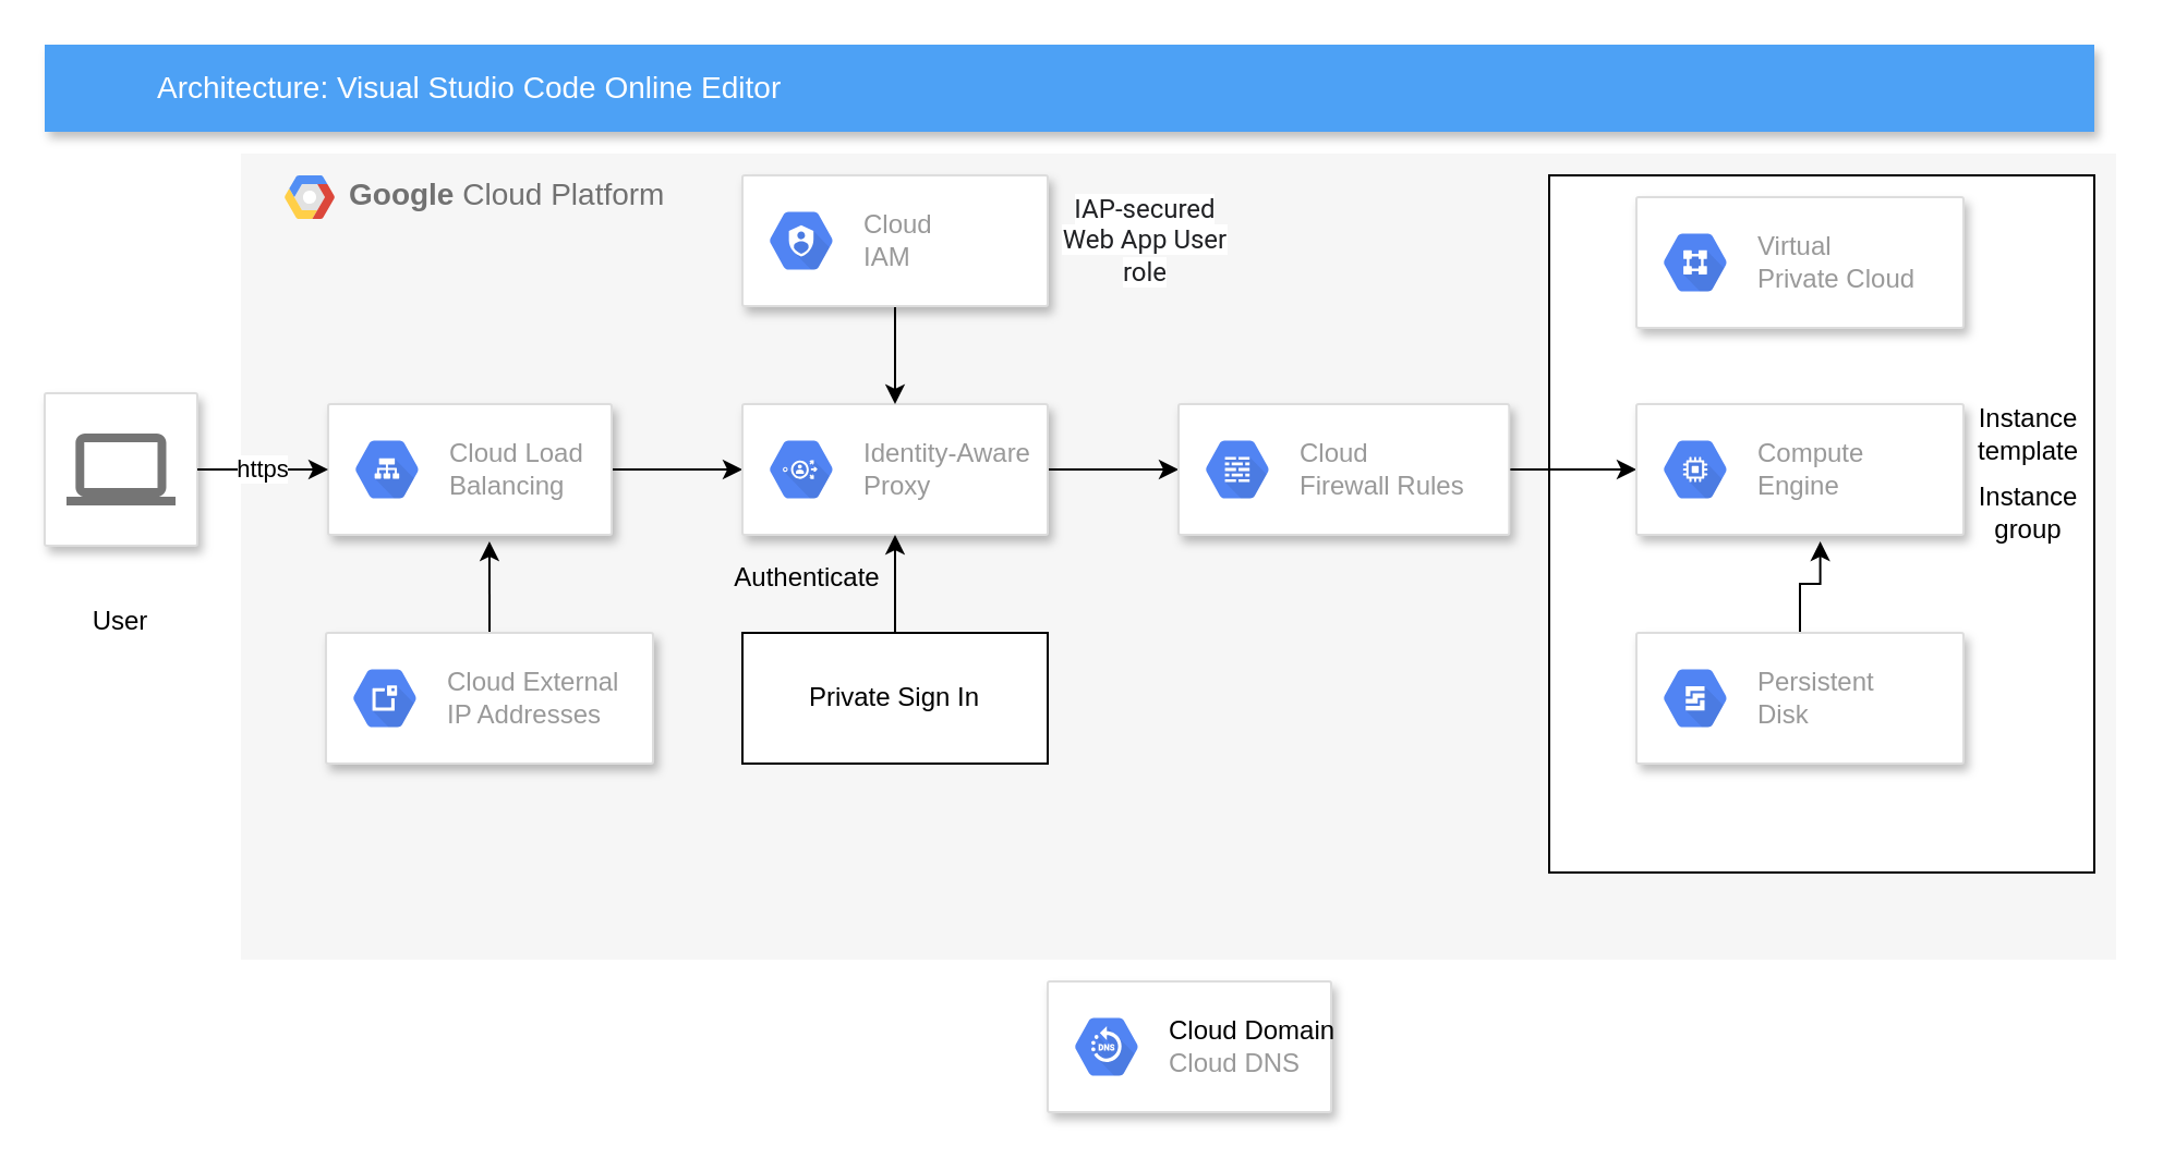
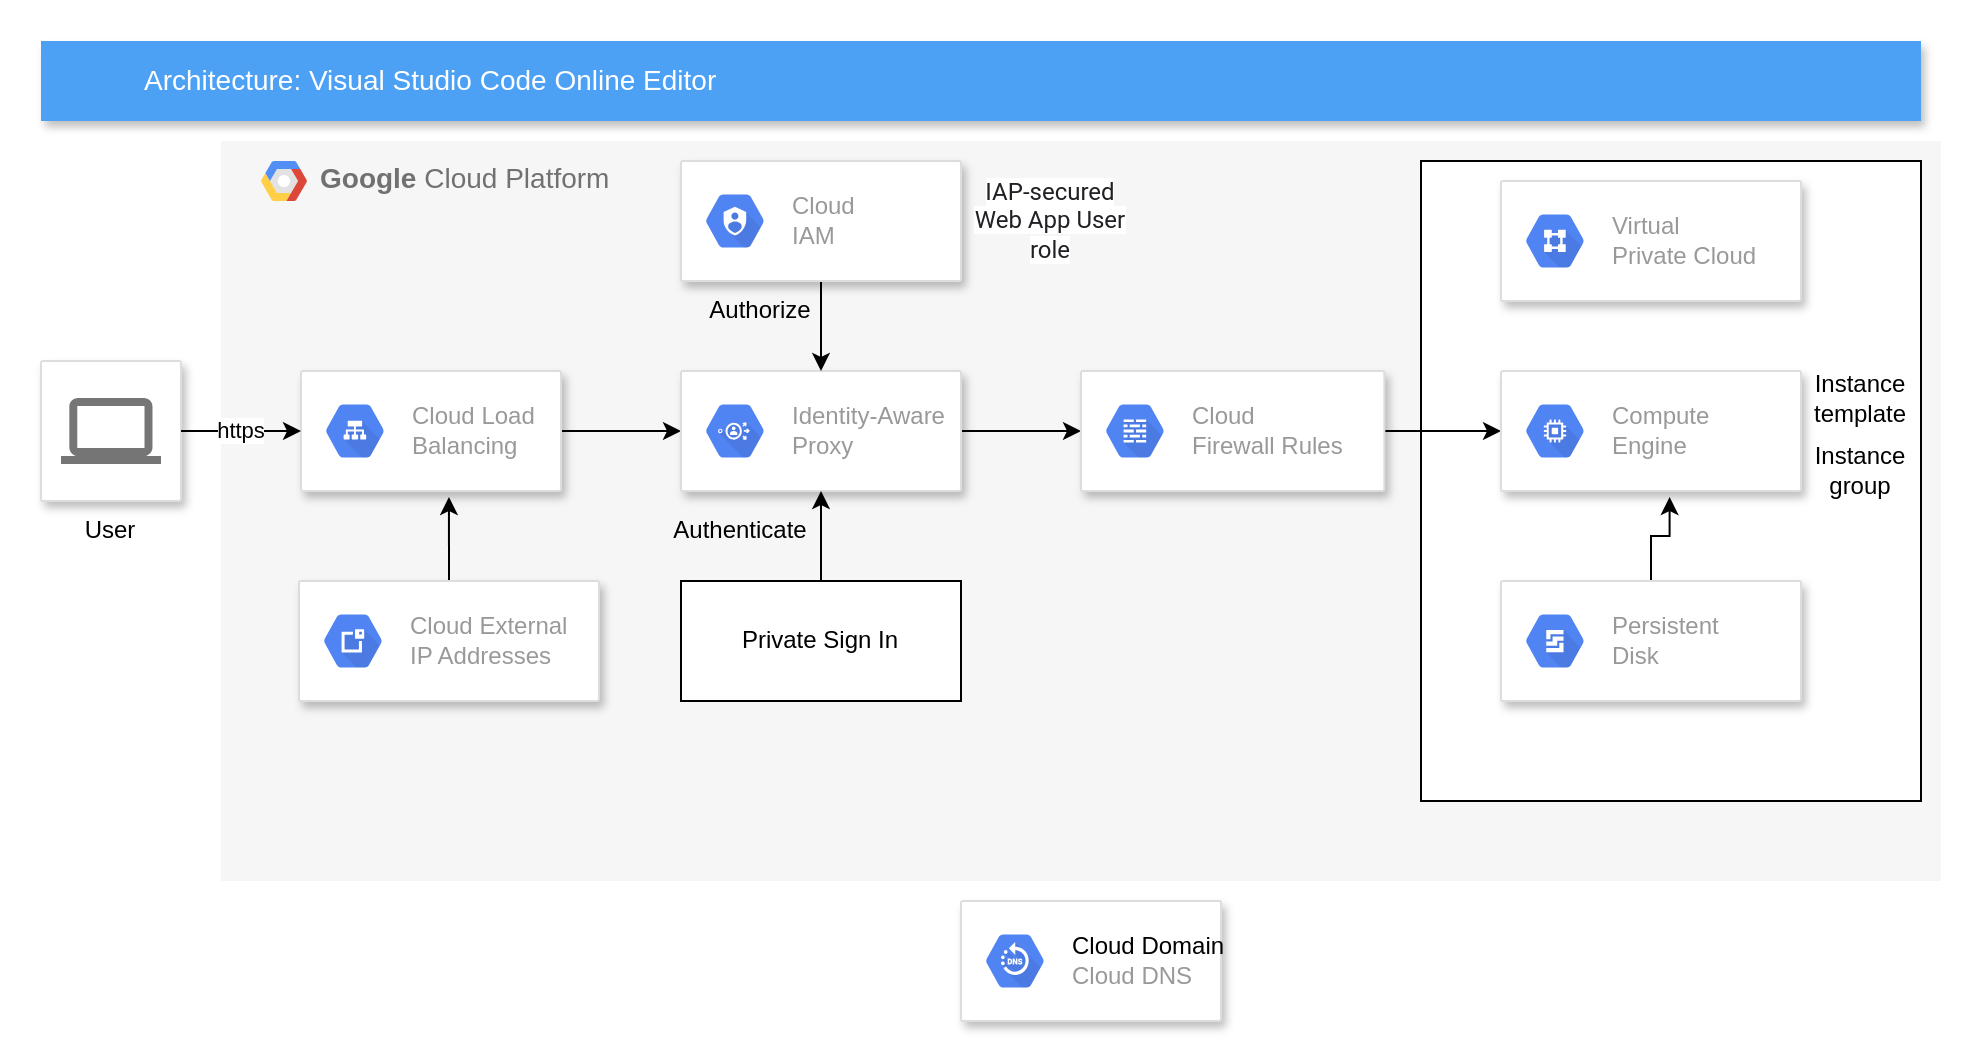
+ <mxCell id="23" value="Authorize" style="text;html=1;strokeColor=none;fillColor=none;align=center;verticalAlign=middle;whiteSpace=wrap;rounded=0;" vertex="1" parent="8"><mxGeometry x="240" y="70" width="60" height="30" as="geometry" /></mxCell>
- <mxCell id="5" value="User" style="text;html=1;strokeColor=none;fillColor=none;align=center;verticalAlign=middle;whiteSpace=wrap;rounded=0;" vertex="1" parent="1"><mxGeometry x="25" y="270" width="60" height="30" as="geometry" /></mxCell>
+ <mxCell id="5" value="User" style="text;html=1;strokeColor=none;fillColor=none;align=center;verticalAlign=middle;whiteSpace=wrap;rounded=0;" vertex="1" parent="1"><mxGeometry x="25" y="250" width="60" height="30" as="geometry" /></mxCell>
